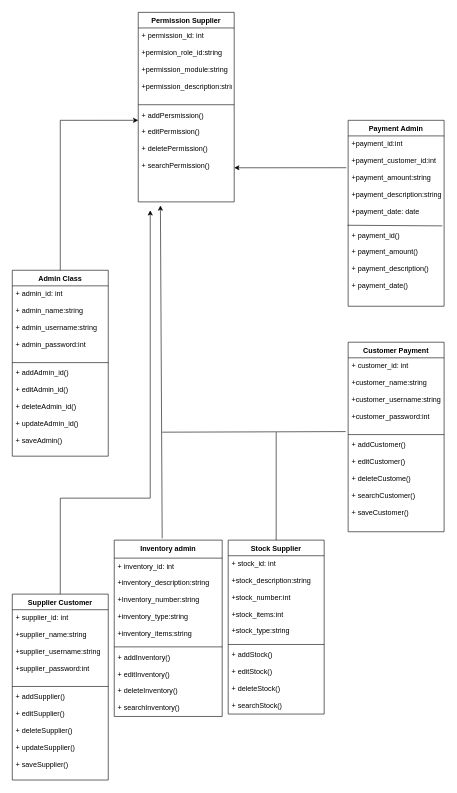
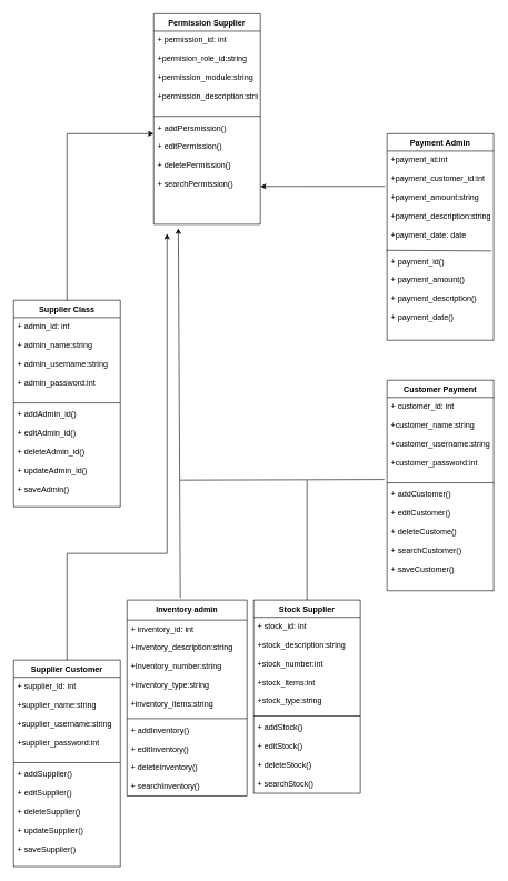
- <mxCell id="10" value="Admin Class" style="swimlane;fontStyle=1;align=center;verticalAlign=top;childLayout=stackLayout;horizontal=1;startSize=26;horizontalStack=0;resizeParent=1;resizeParentMax=0;resizeLast=0;collapsible=1;marginBottom=0;" parent="1" vertex="1"><mxGeometry x="20" y="450" width="160" height="310" as="geometry" /></mxCell>
+ <mxCell id="10" value="Supplier Class" style="swimlane;fontStyle=1;align=center;verticalAlign=top;childLayout=stackLayout;horizontal=1;startSize=26;horizontalStack=0;resizeParent=1;resizeParentMax=0;resizeLast=0;collapsible=1;marginBottom=0;" parent="1" vertex="1"><mxGeometry x="20" y="450" width="160" height="310" as="geometry" /></mxCell>
